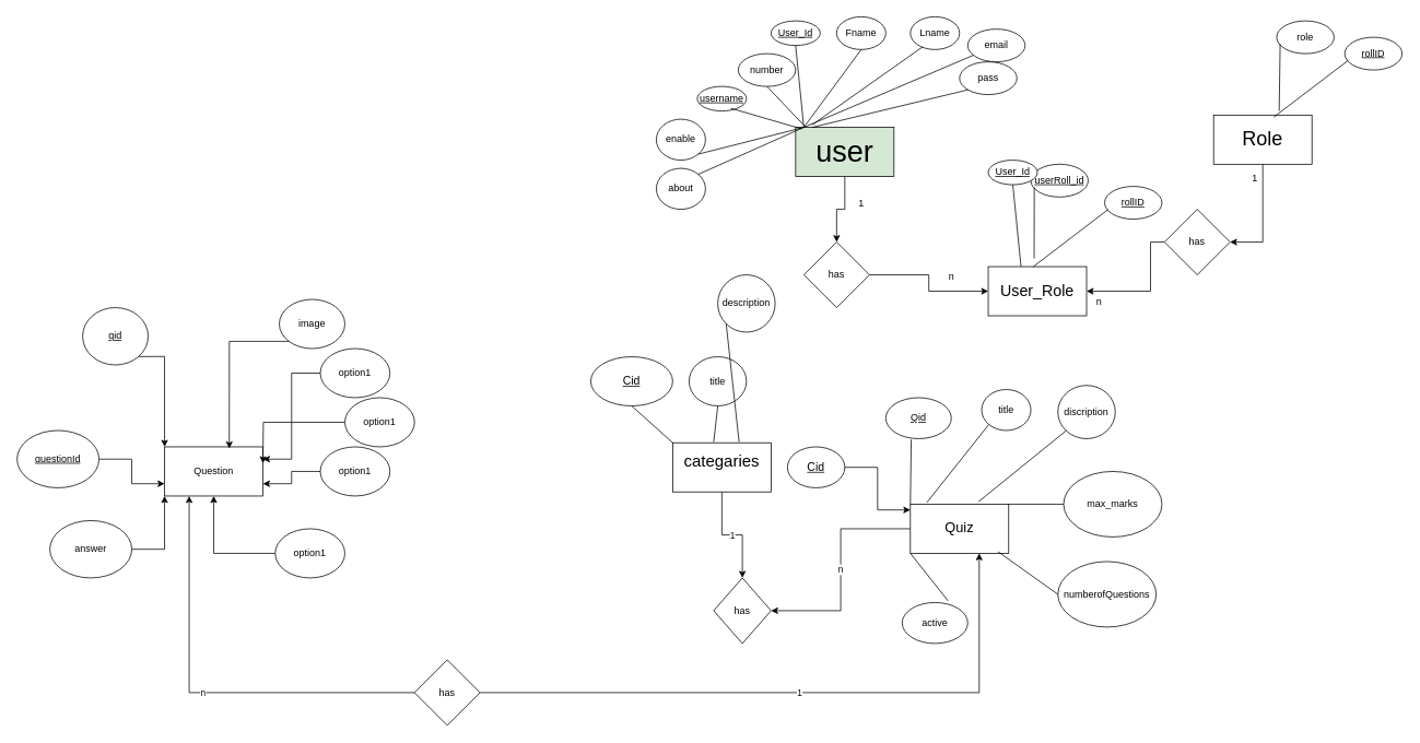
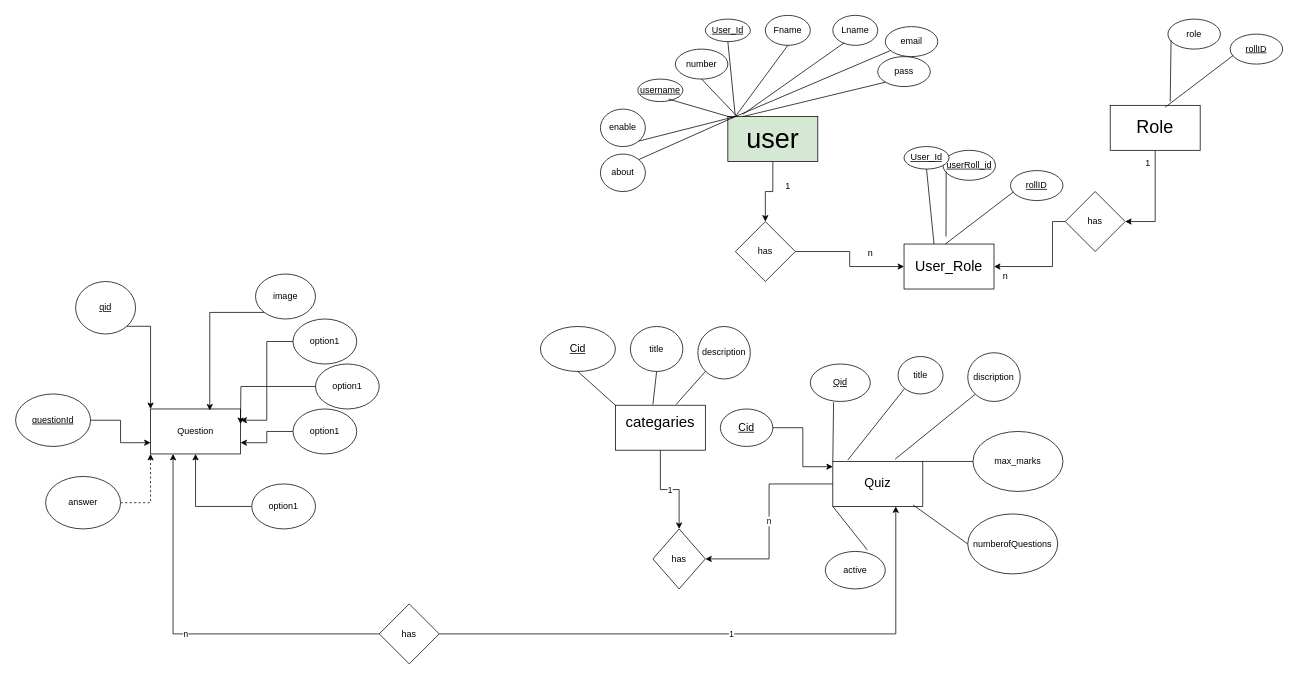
- <mxCell id="48" value="description" style="ellipse;whiteSpace=wrap;html=1;" vertex="1" parent="1"><mxGeometry x="875" y="335" width="70" height="70" as="geometry" /></mxCell>
+ <mxCell id="48" value="description" style="ellipse;whiteSpace=wrap;html=1;" vertex="1" parent="1"><mxGeometry x="930" y="435" width="70" height="70" as="geometry" /></mxCell>
- <mxCell id="81" style="edgeStyle=orthogonalEdgeStyle;rounded=0;orthogonalLoop=1;jettySize=auto;html=1;entryX=0;entryY=1;entryDx=0;entryDy=0;" edge="1" parent="1" source="82" target="68"><mxGeometry relative="1" as="geometry" /></mxCell>
+ <mxCell id="81" style="edgeStyle=orthogonalEdgeStyle;rounded=0;orthogonalLoop=1;jettySize=auto;html=1;entryX=0;entryY=1;entryDx=0;entryDy=0;dashed=1;" edge="1" parent="1" source="82" target="68"><mxGeometry relative="1" as="geometry" /></mxCell>
